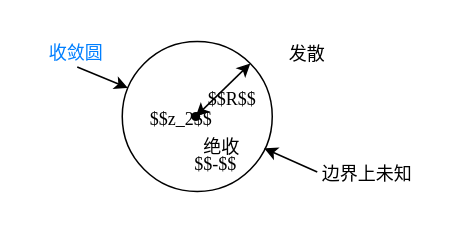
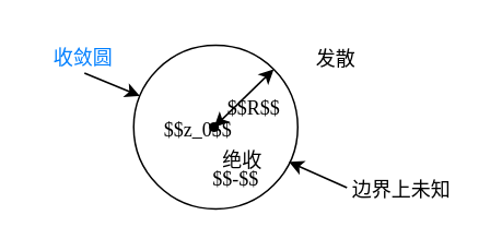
- <mxCell id="4" value="$$z_2$$" style="text;html=1;align=center;verticalAlign=middle;resizable=0;points=[];autosize=1;strokeColor=none;fillColor=none;fontFamily=黑体;" parent="1" vertex="1"><mxGeometry x="85" y="64" width="70" height="30" as="geometry" /></mxCell>
+ <mxCell id="4" value="$$z_0$$" style="text;html=1;align=center;verticalAlign=middle;resizable=0;points=[];autosize=1;strokeColor=none;fillColor=none;fontFamily=黑体;" parent="1" vertex="1"><mxGeometry x="85" y="64" width="70" height="30" as="geometry" /></mxCell>
